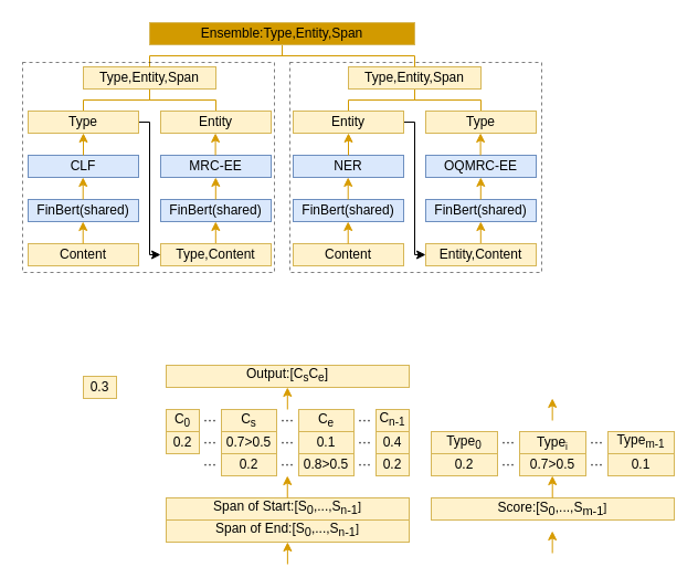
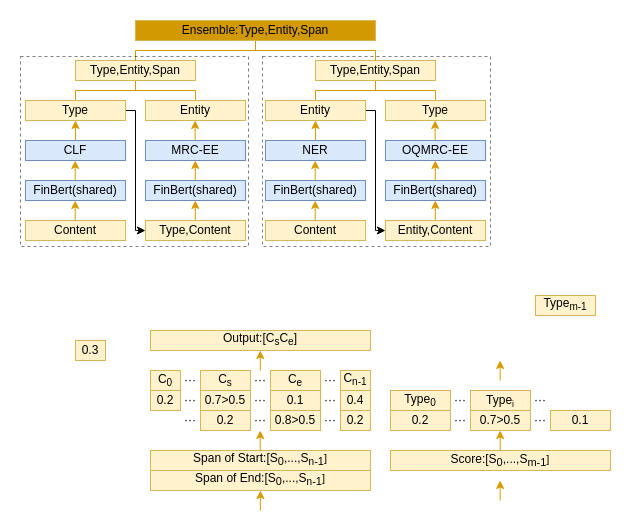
- <mxCell id="16" value="&lt;p style=&quot;line-height: 0%;&quot;&gt;Type&lt;sub&gt;m-1&lt;/sub&gt;&lt;/p&gt;" style="rounded=0;whiteSpace=wrap;html=1;fillColor=#fff2cc;strokeColor=#d6b656;" vertex="1" parent="1"><mxGeometry x="550" y="390" width="60" height="20" as="geometry" /></mxCell>
+ <mxCell id="16" value="&lt;p style=&quot;line-height: 0%;&quot;&gt;Type&lt;sub&gt;m-1&lt;/sub&gt;&lt;/p&gt;" style="rounded=0;whiteSpace=wrap;html=1;fillColor=#fff2cc;strokeColor=#d6b656;" vertex="1" parent="1"><mxGeometry x="535" y="295" width="60" height="20" as="geometry" /></mxCell>
